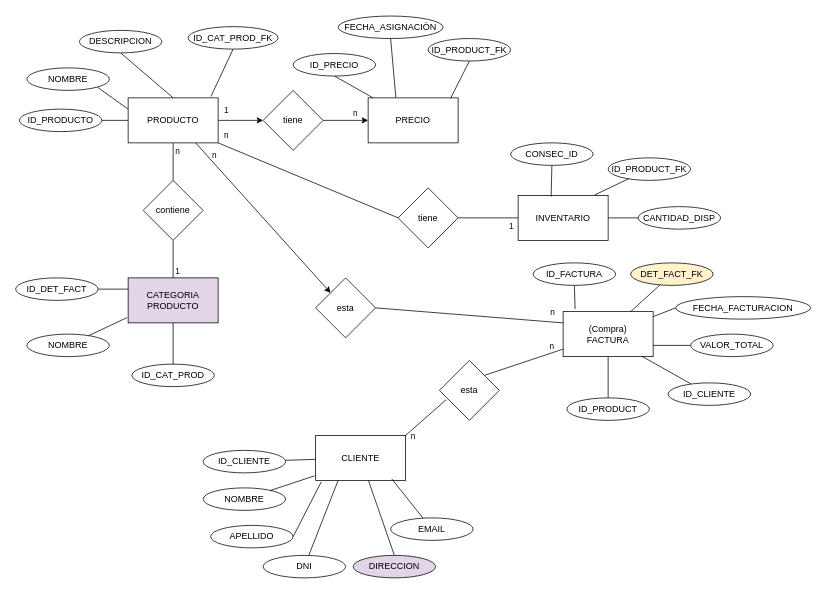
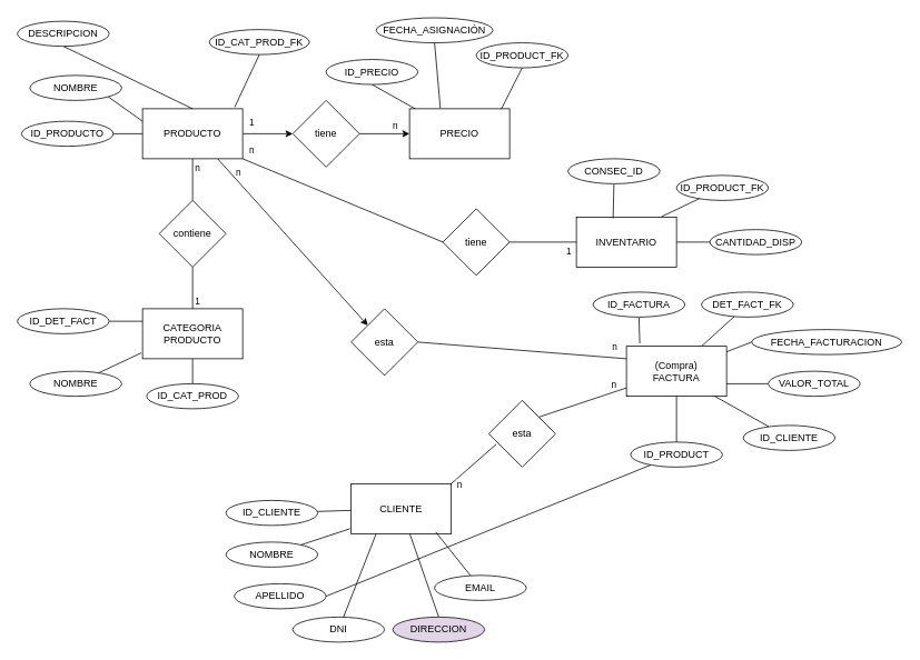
- <mxCell id="21" value="DESCRIPCION" style="ellipse;whiteSpace=wrap;html=1;strokeColor=default;" vertex="1" parent="1"><mxGeometry x="105" y="40" width="110" height="30" as="geometry" /></mxCell>
+ <mxCell id="21" value="DESCRIPCION" style="ellipse;whiteSpace=wrap;html=1;strokeColor=default;" vertex="1" parent="1"><mxGeometry x="20" y="25" width="110" height="30" as="geometry" /></mxCell>
- <mxCell id="41" value="DET_FACT_FK" style="ellipse;whiteSpace=wrap;html=1;strokeColor=default;fillColor=#fff2cc;" vertex="1" parent="1"><mxGeometry x="840" y="350" width="110" height="30" as="geometry" /></mxCell>
+ <mxCell id="41" value="DET_FACT_FK" style="ellipse;whiteSpace=wrap;html=1;strokeColor=default;" vertex="1" parent="1"><mxGeometry x="840" y="350" width="110" height="30" as="geometry" /></mxCell>
- <mxCell id="25" value="CATEGORIA PRODUCTO" style="rounded=0;whiteSpace=wrap;html=1;strokeColor=default;fillColor=#e1d5e7;" vertex="1" parent="1"><mxGeometry x="170" y="370" width="120" height="60" as="geometry" /></mxCell>
+ <mxCell id="25" value="CATEGORIA PRODUCTO" style="rounded=0;whiteSpace=wrap;html=1;strokeColor=default;" vertex="1" parent="1"><mxGeometry x="170" y="370" width="120" height="60" as="geometry" /></mxCell>
- <mxCell id="22" value="ID_CAT_PROD" style="ellipse;whiteSpace=wrap;html=1;strokeColor=default;" vertex="1" parent="1"><mxGeometry x="175" y="485" width="110" height="30" as="geometry" /></mxCell>
+ <mxCell id="22" value="ID_CAT_PROD" style="ellipse;whiteSpace=wrap;html=1;strokeColor=default;" vertex="1" parent="1"><mxGeometry x="175" y="460" width="110" height="30" as="geometry" /></mxCell>
- <mxCell id="61" style="edgeStyle=none;rounded=0;orthogonalLoop=1;jettySize=auto;html=1;exitX=1;exitY=0.5;exitDx=0;exitDy=0;entryX=0.063;entryY=1.033;entryDx=0;entryDy=0;entryPerimeter=0;endArrow=none;endFill=0;strokeColor=default;" edge="1" parent="1" source="54" target="14"><mxGeometry relative="1" as="geometry" /></mxCell>
+ <mxCell id="61" style="edgeStyle=none;rounded=0;orthogonalLoop=1;jettySize=auto;html=1;exitX=1;exitY=0.5;exitDx=0;exitDy=0;endArrow=none;endFill=0;strokeColor=default;" edge="1" parent="1" source="54" target="48"><mxGeometry relative="1" as="geometry" /></mxCell>
